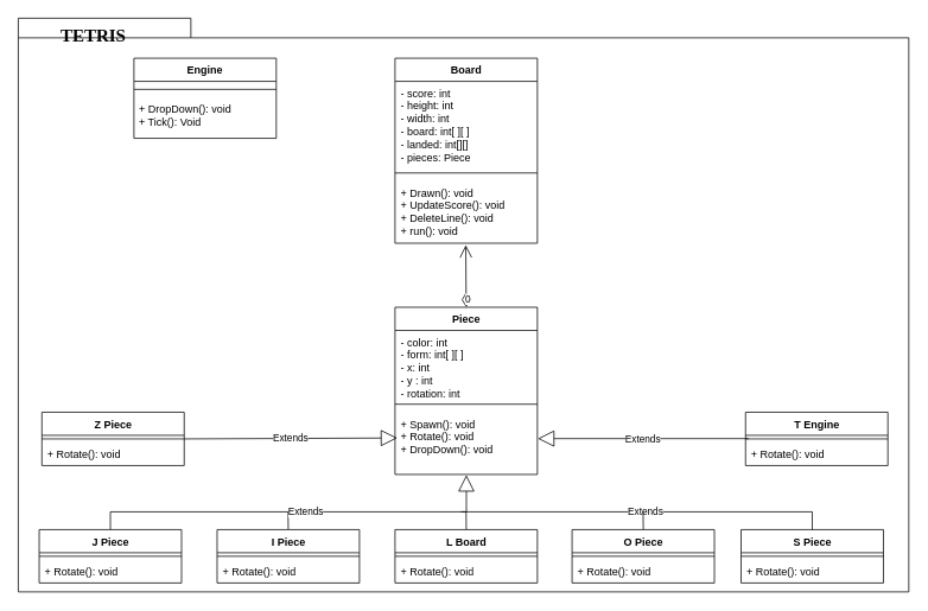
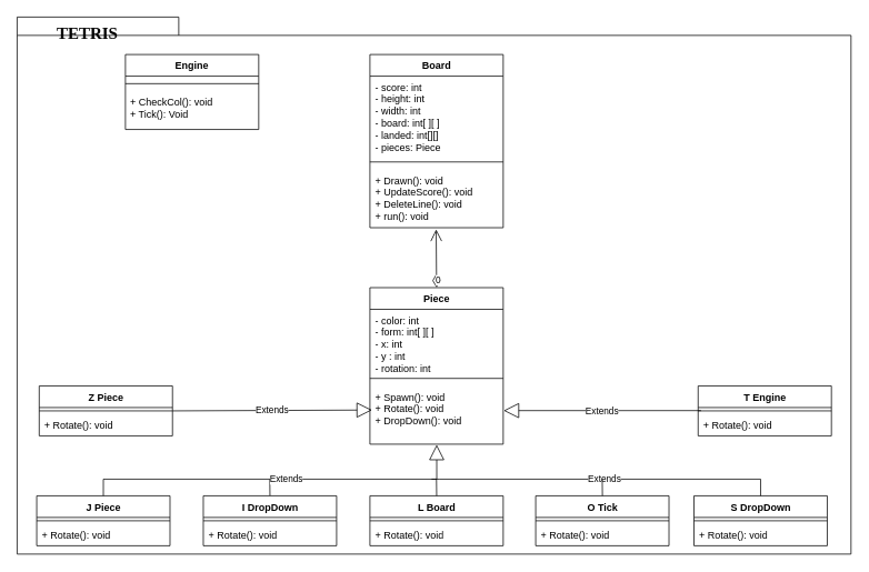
- <mxCell id="43" value="&lt;div&gt;+ DropDown(): void&lt;/div&gt;&lt;div&gt;+ Tick(): Void&lt;br&gt;&lt;/div&gt;" style="text;strokeColor=none;fillColor=none;align=left;verticalAlign=top;spacingLeft=4;spacingRight=4;overflow=hidden;rotatable=0;points=[[0,0.5],[1,0.5]];portConstraint=eastwest;whiteSpace=wrap;html=1;" parent="41" vertex="1"><mxGeometry y="44" width="160" height="46" as="geometry" /></mxCell>
+ <mxCell id="43" value="&lt;div&gt;+ CheckCol(): void&lt;/div&gt;&lt;div&gt;+ Tick(): Void&lt;br&gt;&lt;/div&gt;" style="text;strokeColor=none;fillColor=none;align=left;verticalAlign=top;spacingLeft=4;spacingRight=4;overflow=hidden;rotatable=0;points=[[0,0.5],[1,0.5]];portConstraint=eastwest;whiteSpace=wrap;html=1;" parent="41" vertex="1"><mxGeometry y="44" width="160" height="46" as="geometry" /></mxCell>
- <mxCell id="9" value="&lt;div&gt;I Piece&lt;/div&gt;&lt;div&gt;&lt;br&gt;&lt;/div&gt;" style="swimlane;fontStyle=1;align=center;verticalAlign=top;childLayout=stackLayout;horizontal=1;startSize=26;horizontalStack=0;resizeParent=1;resizeParentMax=0;resizeLast=0;collapsible=1;marginBottom=0;whiteSpace=wrap;html=1;" parent="1" vertex="1"><mxGeometry x="243.5" y="595" width="160" height="60" as="geometry" /></mxCell>
+ <mxCell id="9" value="&lt;div&gt;I DropDown&lt;/div&gt;&lt;div&gt;&lt;br&gt;&lt;/div&gt;" style="swimlane;fontStyle=1;align=center;verticalAlign=top;childLayout=stackLayout;horizontal=1;startSize=26;horizontalStack=0;resizeParent=1;resizeParentMax=0;resizeLast=0;collapsible=1;marginBottom=0;whiteSpace=wrap;html=1;" parent="1" vertex="1"><mxGeometry x="243.5" y="595" width="160" height="60" as="geometry" /></mxCell>
- <mxCell id="18" value="&lt;div&gt;O Piece&lt;/div&gt;&lt;div&gt;&lt;br&gt;&lt;/div&gt;" style="swimlane;fontStyle=1;align=center;verticalAlign=top;childLayout=stackLayout;horizontal=1;startSize=26;horizontalStack=0;resizeParent=1;resizeParentMax=0;resizeLast=0;collapsible=1;marginBottom=0;whiteSpace=wrap;html=1;" parent="1" vertex="1"><mxGeometry x="642.5" y="595" width="160" height="60" as="geometry" /></mxCell>
+ <mxCell id="18" value="&lt;div&gt;O Tick&lt;/div&gt;&lt;div&gt;&lt;br&gt;&lt;/div&gt;" style="swimlane;fontStyle=1;align=center;verticalAlign=top;childLayout=stackLayout;horizontal=1;startSize=26;horizontalStack=0;resizeParent=1;resizeParentMax=0;resizeLast=0;collapsible=1;marginBottom=0;whiteSpace=wrap;html=1;" parent="1" vertex="1"><mxGeometry x="642.5" y="595" width="160" height="60" as="geometry" /></mxCell>
- <mxCell id="21" value="&lt;div&gt;S Piece&lt;/div&gt;&lt;div&gt;&lt;br&gt;&lt;/div&gt;" style="swimlane;fontStyle=1;align=center;verticalAlign=top;childLayout=stackLayout;horizontal=1;startSize=26;horizontalStack=0;resizeParent=1;resizeParentMax=0;resizeLast=0;collapsible=1;marginBottom=0;whiteSpace=wrap;html=1;" parent="1" vertex="1"><mxGeometry x="832.5" y="595" width="160" height="60" as="geometry" /></mxCell>
+ <mxCell id="21" value="&lt;div&gt;S DropDown&lt;/div&gt;&lt;div&gt;&lt;br&gt;&lt;/div&gt;" style="swimlane;fontStyle=1;align=center;verticalAlign=top;childLayout=stackLayout;horizontal=1;startSize=26;horizontalStack=0;resizeParent=1;resizeParentMax=0;resizeLast=0;collapsible=1;marginBottom=0;whiteSpace=wrap;html=1;" parent="1" vertex="1"><mxGeometry x="832.5" y="595" width="160" height="60" as="geometry" /></mxCell>
